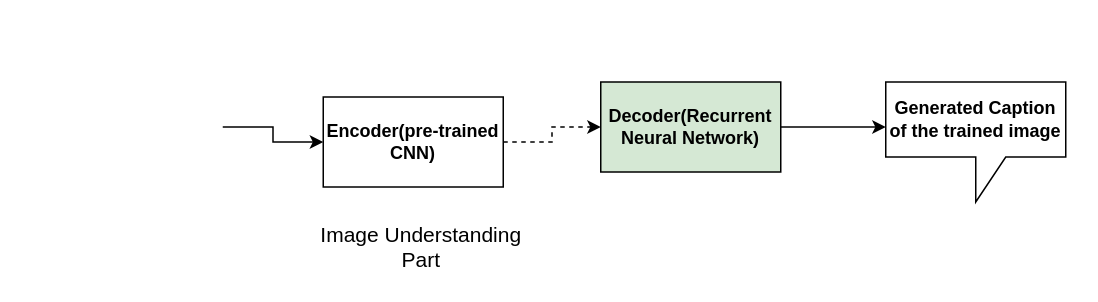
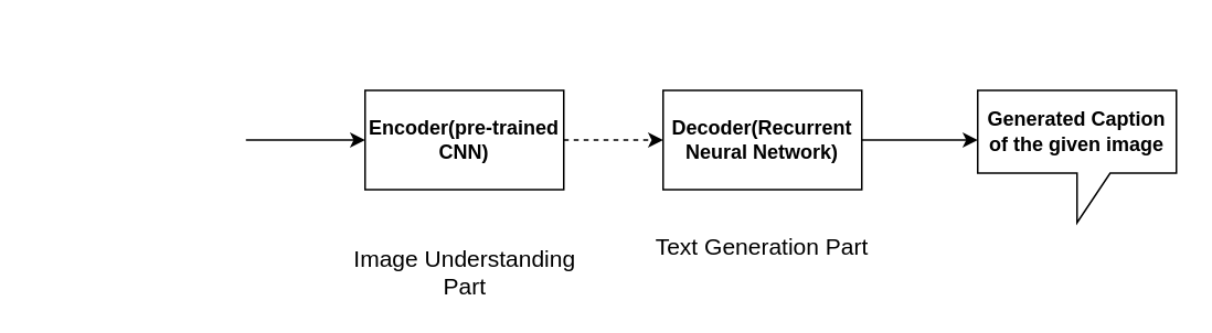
- <mxCell id="8" value="&lt;b style=&quot;&quot;&gt;Generated Caption of the trained image&lt;/b&gt;" style="shape=callout;whiteSpace=wrap;html=1;perimeter=calloutPerimeter;" vertex="1" parent="1"><mxGeometry x="590" y="54" width="120" height="80" as="geometry" /></mxCell>
+ <mxCell id="8" value="&lt;b style=&quot;&quot;&gt;Generated Caption of the given image&lt;/b&gt;" style="shape=callout;whiteSpace=wrap;html=1;perimeter=calloutPerimeter;" vertex="1" parent="1"><mxGeometry x="590" y="54" width="120" height="80" as="geometry" /></mxCell>
- <mxCell id="7" value="&lt;b&gt;Decoder(Recurrent Neural Network)&lt;/b&gt;" style="rounded=0;whiteSpace=wrap;html=1;fillColor=#d5e8d4;" vertex="1" parent="1"><mxGeometry x="400" y="54" width="120" height="60" as="geometry" /></mxCell>
+ <mxCell id="7" value="&lt;b&gt;Decoder(Recurrent Neural Network)&lt;/b&gt;" style="rounded=0;whiteSpace=wrap;html=1;" vertex="1" parent="1"><mxGeometry x="400" y="54" width="120" height="60" as="geometry" /></mxCell>
- <mxCell id="5" value="&lt;b&gt;Encoder(pre-trained CNN)&lt;/b&gt;" style="rounded=0;whiteSpace=wrap;html=1;" vertex="1" parent="1"><mxGeometry x="215" y="64" width="120" height="60" as="geometry" /></mxCell>
+ <mxCell id="5" value="&lt;b&gt;Encoder(pre-trained CNN)&lt;/b&gt;" style="rounded=0;whiteSpace=wrap;html=1;" vertex="1" parent="1"><mxGeometry x="220" y="54" width="120" height="60" as="geometry" /></mxCell>
+ <mxCell id="10" value="&lt;font style=&quot;font-size: 14px;&quot;&gt;Text Generation Part&lt;/font&gt;" style="text;html=1;strokeColor=none;fillColor=none;align=center;verticalAlign=middle;whiteSpace=wrap;rounded=0;" vertex="1" parent="1"><mxGeometry x="390" y="134" width="140" height="30" as="geometry" /></mxCell>
